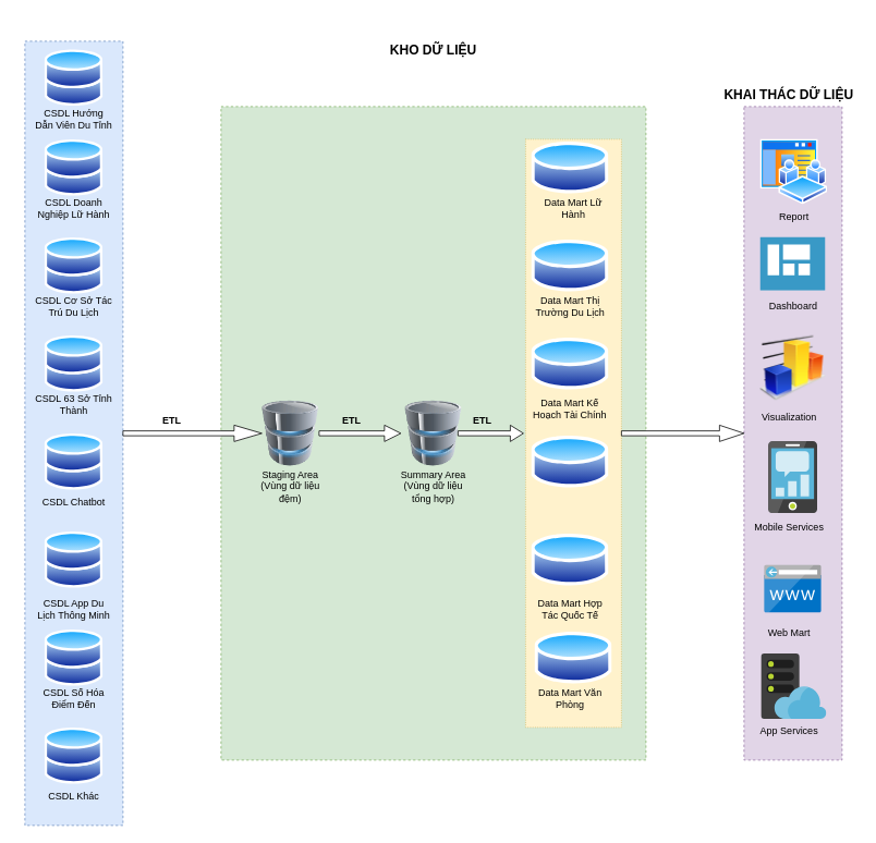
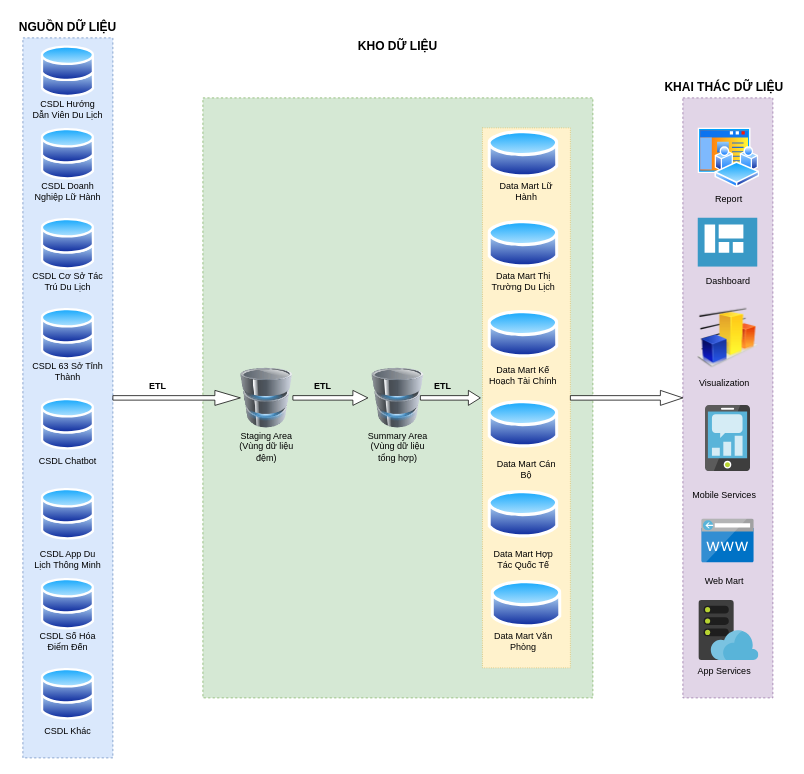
+ <mxCell id="36" value="NGUỒN DỮ LIỆU" style="text;html=1;strokeColor=none;fillColor=none;align=center;verticalAlign=middle;whiteSpace=wrap;rounded=0;dashed=1;dashPattern=1 2;fontStyle=1;fontSize=16;" vertex="1" parent="1"><mxGeometry x="20" y="20" width="140" height="30" as="geometry" /></mxCell>
- <mxCell id="6" value="CSDL Hướng Dẫn Viên Du Tỉnh" style="text;html=1;strokeColor=none;fillColor=none;align=center;verticalAlign=middle;whiteSpace=wrap;rounded=0;" vertex="1" parent="1"><mxGeometry x="40" y="130" width="100" height="30" as="geometry" /></mxCell>
+ <mxCell id="6" value="CSDL Hướng Dẫn Viên Du Lịch" style="text;html=1;strokeColor=none;fillColor=none;align=center;verticalAlign=middle;whiteSpace=wrap;rounded=0;" vertex="1" parent="1"><mxGeometry x="40" y="130" width="100" height="30" as="geometry" /></mxCell>
+ <mxCell id="23" value="Data Mart Cán Bộ" style="text;html=1;strokeColor=none;fillColor=none;align=center;verticalAlign=middle;whiteSpace=wrap;rounded=0;" vertex="1" parent="1"><mxGeometry x="655.04" y="600" width="92.7" height="50" as="geometry" /></mxCell>
- <mxCell id="57" value="Mobile Services" style="text;html=1;strokeColor=none;fillColor=none;align=center;verticalAlign=middle;whiteSpace=wrap;rounded=0;" vertex="1" parent="1"><mxGeometry x="918.65" y="630" width="92.7" height="30" as="geometry" /></mxCell>
+ <mxCell id="57" value="Mobile Services" style="text;html=1;strokeColor=none;fillColor=none;align=center;verticalAlign=middle;whiteSpace=wrap;rounded=0;" vertex="1" parent="1"><mxGeometry x="918.65" y="645" width="92.7" height="30" as="geometry" /></mxCell>
